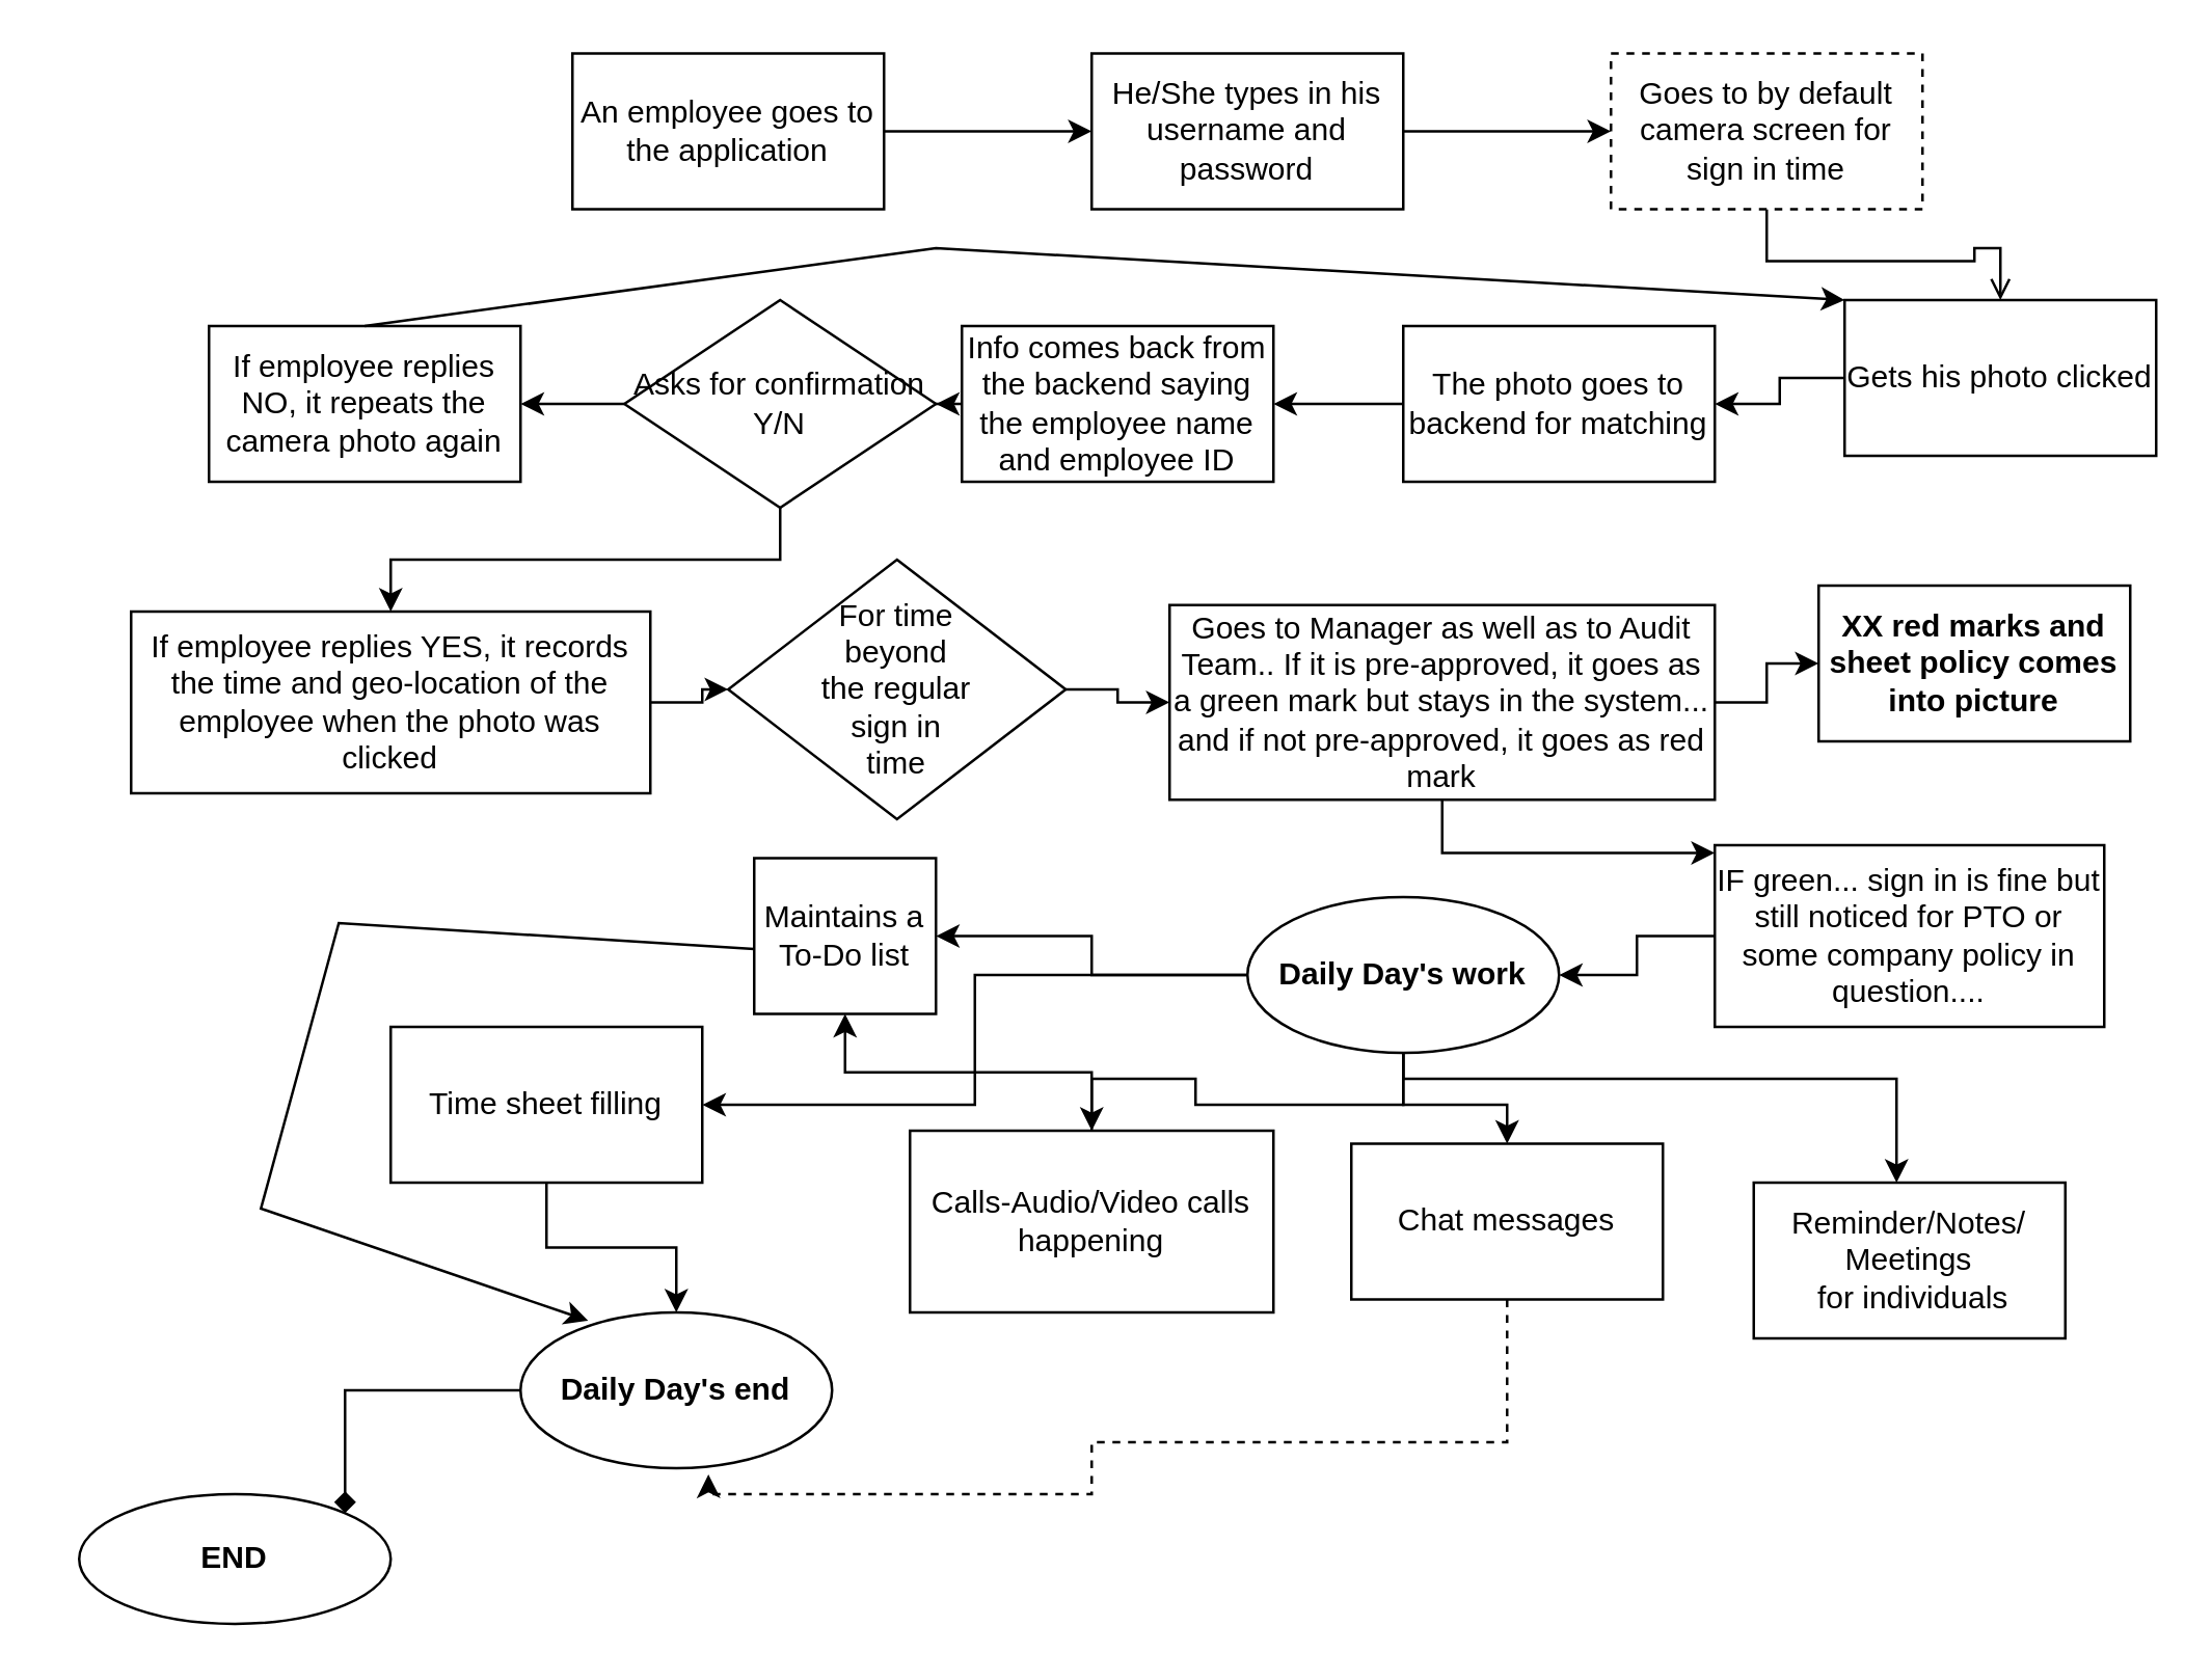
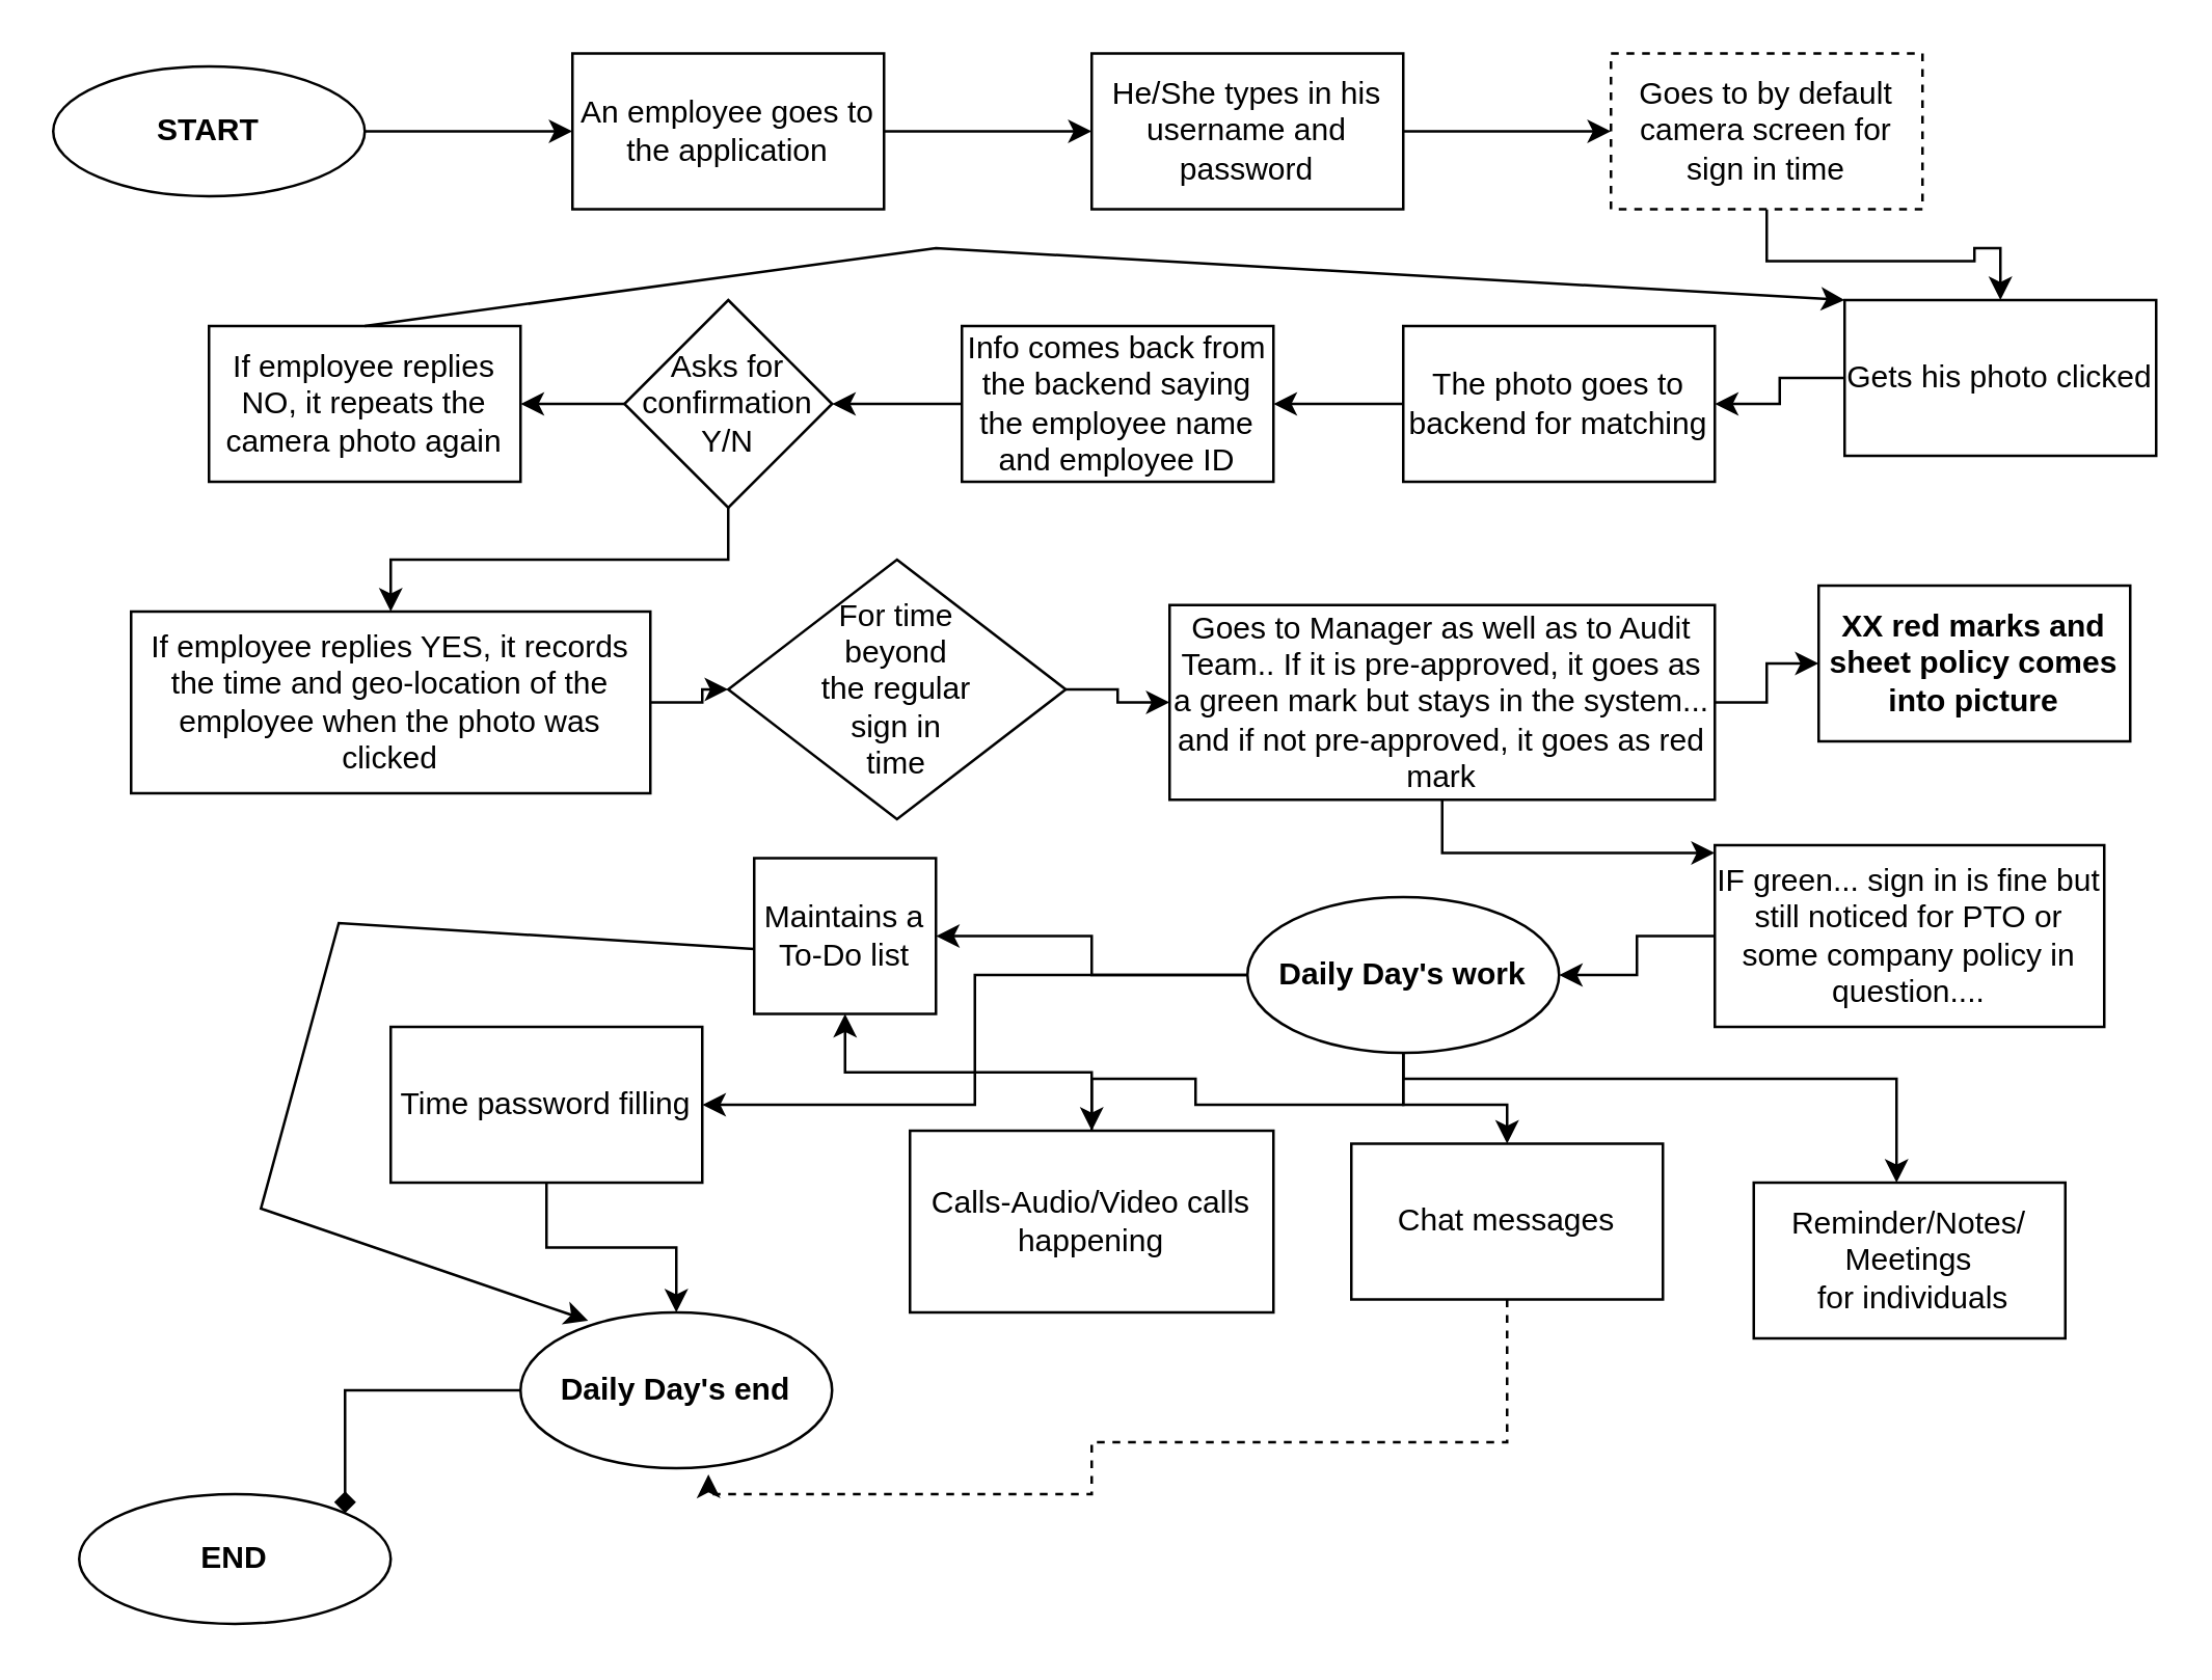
+ <mxCell id="3" value="&lt;b&gt;START&lt;/b&gt;" style="ellipse;whiteSpace=wrap;html=1;" vertex="1" parent="1"><mxGeometry x="20" y="25" width="120" height="50" as="geometry" /></mxCell>
+ <mxCell id="2" value="" style="edgeStyle=orthogonalEdgeStyle;rounded=0;orthogonalLoop=1;jettySize=auto;html=1;" edge="1" parent="1" source="3" target="6"><mxGeometry relative="1" as="geometry" /></mxCell>
- <mxCell id="9" value="" style="edgeStyle=orthogonalEdgeStyle;rounded=0;orthogonalLoop=1;jettySize=auto;html=1;endArrow=open;" edge="1" parent="1" source="10" target="12"><mxGeometry relative="1" as="geometry" /></mxCell>
+ <mxCell id="9" value="" style="edgeStyle=orthogonalEdgeStyle;rounded=0;orthogonalLoop=1;jettySize=auto;html=1;" edge="1" parent="1" source="10" target="12"><mxGeometry relative="1" as="geometry" /></mxCell>
- <mxCell id="19" value="Asks for confirmation&lt;br&gt;Y/N" style="rhombus;whiteSpace=wrap;html=1;" vertex="1" parent="1"><mxGeometry x="240" y="115" width="120" height="80" as="geometry" /></mxCell>
+ <mxCell id="19" value="Asks for confirmation&lt;br&gt;Y/N" style="rhombus;whiteSpace=wrap;html=1;" vertex="1" parent="1"><mxGeometry x="240" y="115" width="80" height="80" as="geometry" /></mxCell>
- <mxCell id="44" value="Time sheet filling" style="whiteSpace=wrap;html=1;" vertex="1" parent="1"><mxGeometry x="150" y="395" width="120" height="60" as="geometry" /></mxCell>
+ <mxCell id="44" value="Time password filling" style="whiteSpace=wrap;html=1;" vertex="1" parent="1"><mxGeometry x="150" y="395" width="120" height="60" as="geometry" /></mxCell>
